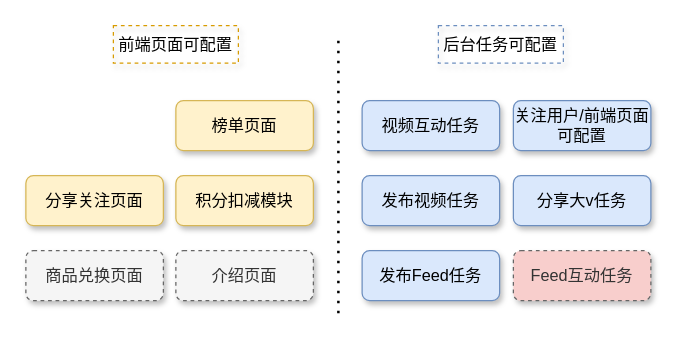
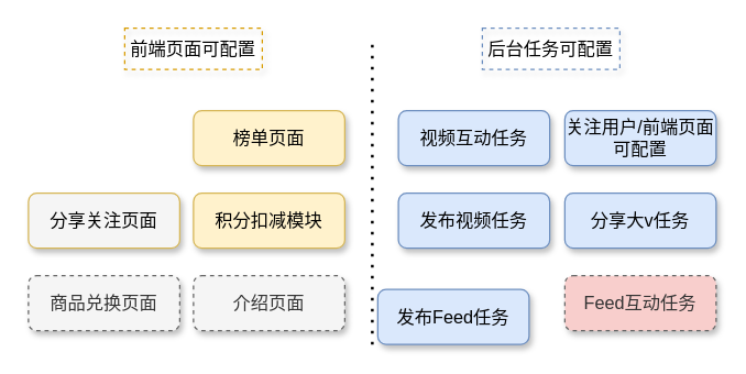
- <mxCell id="7" value="分享关注页面" style="rounded=1;whiteSpace=wrap;html=1;fillColor=#fff2cc;strokeColor=#d6b656;shadow=1;fontSize=13;" vertex="1" parent="1"><mxGeometry x="20" y="140" width="110" height="40" as="geometry" /></mxCell>
+ <mxCell id="7" value="分享关注页面" style="rounded=1;whiteSpace=wrap;html=1;fillColor=#f5f5f5;strokeColor=#d6b656;shadow=1;fontSize=13;" vertex="1" parent="1"><mxGeometry x="20" y="140" width="110" height="40" as="geometry" /></mxCell>
- <mxCell id="13" value="发布Feed任务" style="rounded=1;whiteSpace=wrap;html=1;fillColor=#dae8fc;strokeColor=#6c8ebf;shadow=1;fontSize=13;" vertex="1" parent="1"><mxGeometry x="289" y="200" width="110" height="40" as="geometry" /></mxCell>
+ <mxCell id="13" value="发布Feed任务" style="rounded=1;whiteSpace=wrap;html=1;fillColor=#dae8fc;strokeColor=#6c8ebf;shadow=1;fontSize=13;" vertex="1" parent="1"><mxGeometry x="274" y="210" width="110" height="40" as="geometry" /></mxCell>
